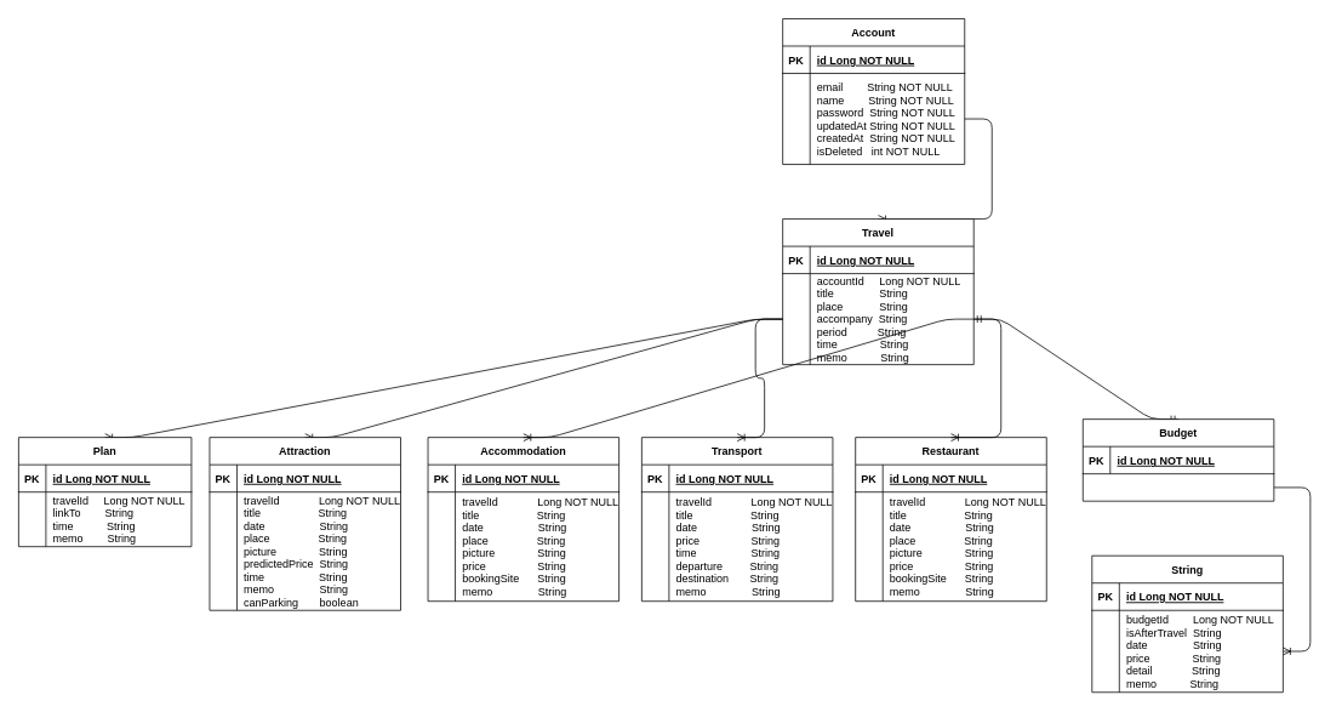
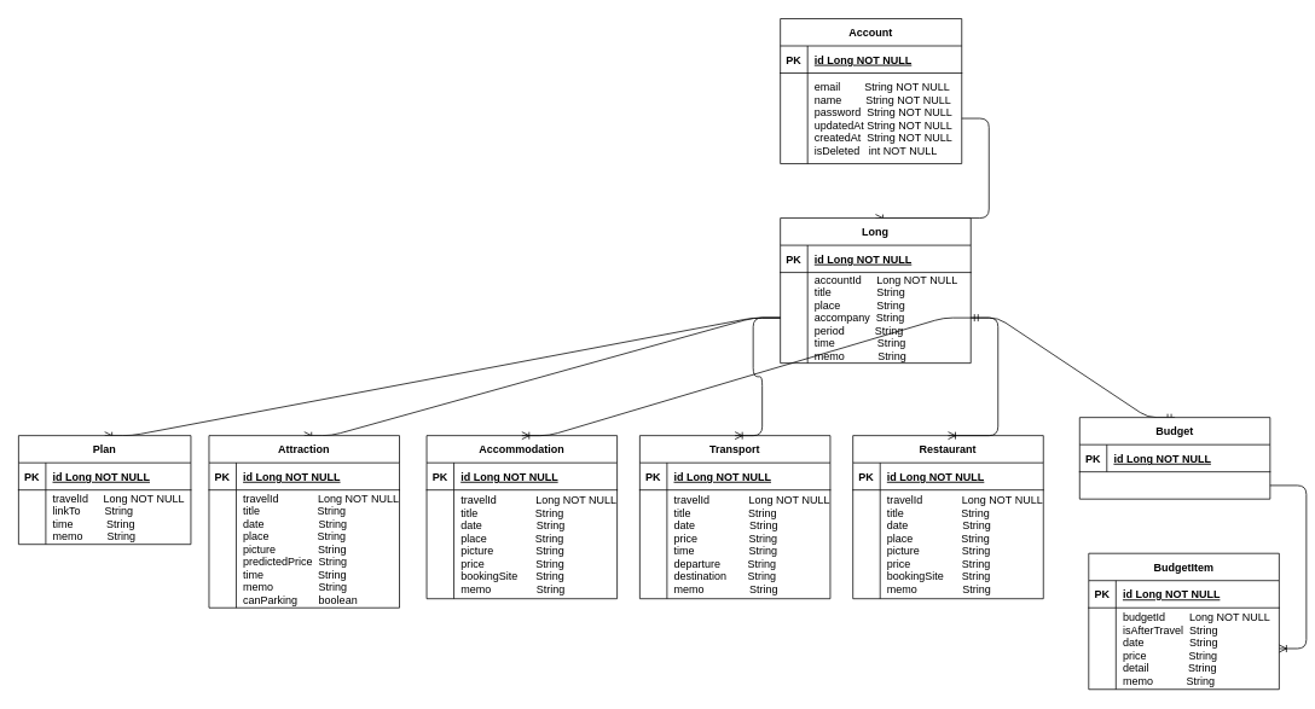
- <mxCell id="58" value="Travel" style="shape=table;startSize=30;container=1;collapsible=1;childLayout=tableLayout;fixedRows=1;rowLines=0;fontStyle=1;align=center;resizeLast=1;" parent="1" vertex="1"><mxGeometry x="860" y="240" width="210" height="160" as="geometry" /></mxCell>
+ <mxCell id="58" value="Long" style="shape=table;startSize=30;container=1;collapsible=1;childLayout=tableLayout;fixedRows=1;rowLines=0;fontStyle=1;align=center;resizeLast=1;" parent="1" vertex="1"><mxGeometry x="860" y="240" width="210" height="160" as="geometry" /></mxCell>
- <mxCell id="11" value="String" style="shape=table;startSize=30;container=1;collapsible=1;childLayout=tableLayout;fixedRows=1;rowLines=0;fontStyle=1;align=center;resizeLast=1;" parent="1" vertex="1"><mxGeometry x="1200" y="610" width="210" height="150" as="geometry" /></mxCell>
+ <mxCell id="11" value="BudgetItem" style="shape=table;startSize=30;container=1;collapsible=1;childLayout=tableLayout;fixedRows=1;rowLines=0;fontStyle=1;align=center;resizeLast=1;" parent="1" vertex="1"><mxGeometry x="1200" y="610" width="210" height="150" as="geometry" /></mxCell>
